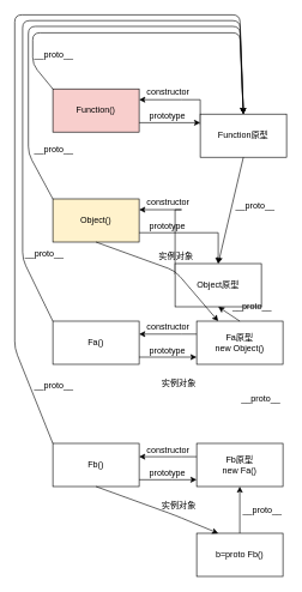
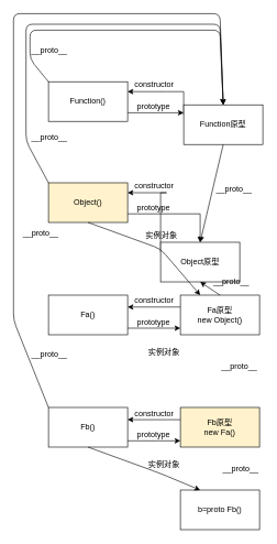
- <mxCell id="43" value="" style="endArrow=classic;html=1;exitX=0;exitY=0;exitDx=0;exitDy=0;entryX=0.5;entryY=0;entryDx=0;entryDy=0;" edge="1" parent="1" source="2" target="34"><mxGeometry width="50" height="50" relative="1" as="geometry"><mxPoint x="18" y="404" as="sourcePoint" /><mxPoint x="68" y="354" as="targetPoint" /><Array as="points"><mxPoint x="31" y="360" /><mxPoint x="31" y="28" /><mxPoint x="333" y="28" /></Array></mxGeometry></mxCell>
- <mxCell id="32" value="Function()" style="rounded=0;whiteSpace=wrap;html=1;fillColor=#f8cecc;" vertex="1" parent="1"><mxGeometry x="73" y="123" width="120" height="60" as="geometry" /></mxCell>
+ <mxCell id="32" value="Function()" style="rounded=0;whiteSpace=wrap;html=1;" vertex="1" parent="1"><mxGeometry x="73" y="123" width="120" height="60" as="geometry" /></mxCell>
- <mxCell id="11" value="Fb原型&lt;br&gt;new Fa()" style="rounded=0;whiteSpace=wrap;html=1;" vertex="1" parent="1"><mxGeometry x="273" y="616" width="120" height="60" as="geometry" /></mxCell>
+ <mxCell id="11" value="Fb原型&lt;br&gt;new Fa()" style="rounded=0;whiteSpace=wrap;html=1;fillColor=#fff2cc;" vertex="1" parent="1"><mxGeometry x="273" y="616" width="120" height="60" as="geometry" /></mxCell>
- <mxCell id="16" value="" style="edgeStyle=orthogonalEdgeStyle;rounded=0;orthogonalLoop=1;jettySize=auto;html=1;" edge="1" parent="1" source="17" target="11"><mxGeometry relative="1" as="geometry" /></mxCell>
